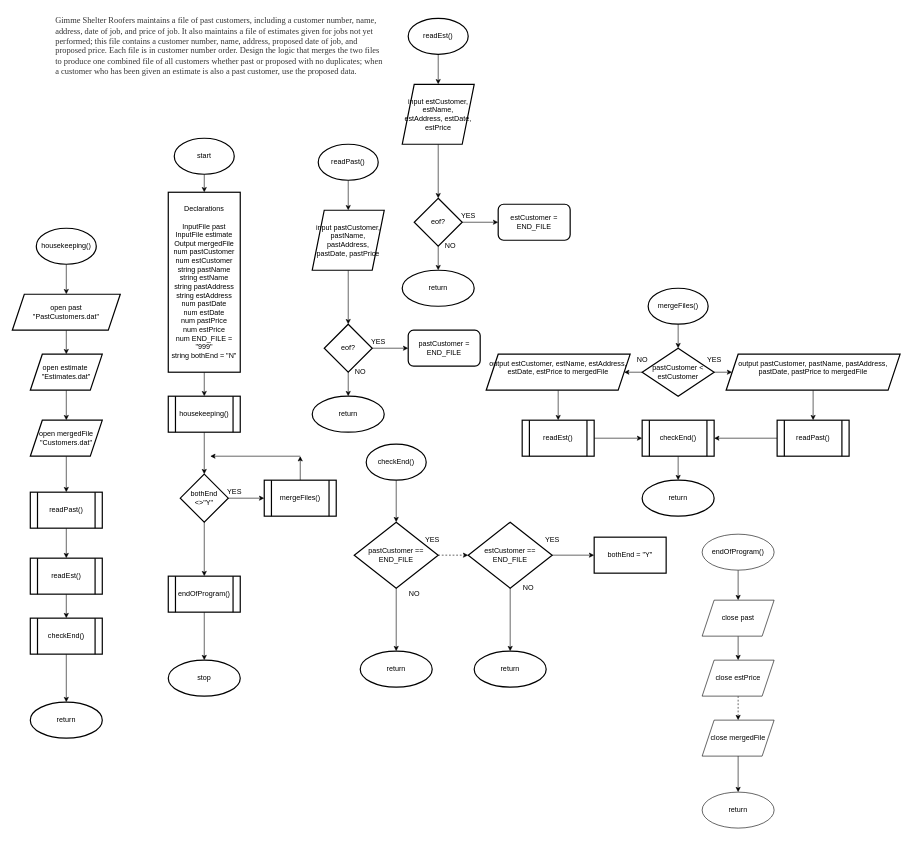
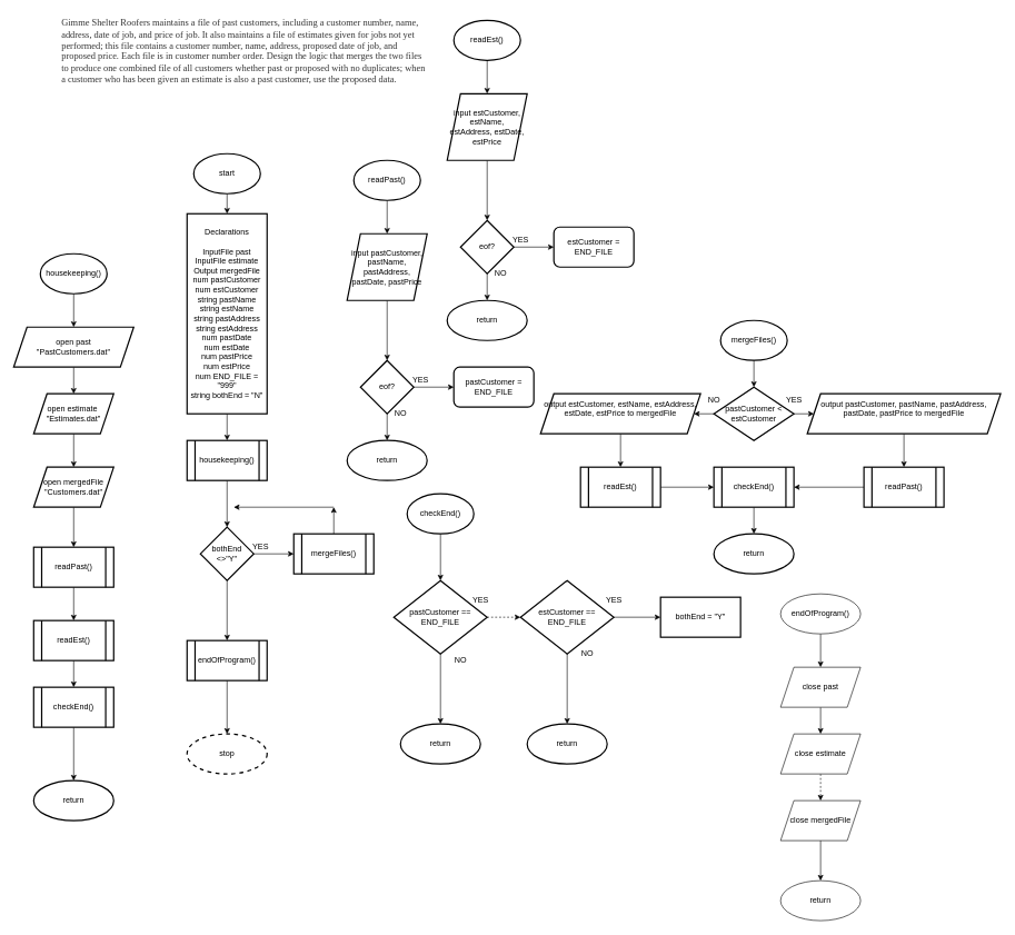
- <mxCell id="18" value="stop" style="ellipse;whiteSpace=wrap;html=1;strokeWidth=2;" vertex="1" parent="1"><mxGeometry x="280" y="1100" width="120" height="60" as="geometry" /></mxCell>
+ <mxCell id="18" value="stop" style="ellipse;whiteSpace=wrap;html=1;strokeWidth=2;dashed=1;" vertex="1" parent="1"><mxGeometry x="280" y="1100" width="120" height="60" as="geometry" /></mxCell>
- <mxCell id="92" value="close estPrice" style="shape=parallelogram;perimeter=parallelogramPerimeter;whiteSpace=wrap;html=1;fixedSize=1;" vertex="1" parent="1"><mxGeometry x="1170" y="1100" width="120" height="60" as="geometry" /></mxCell>
+ <mxCell id="92" value="close estimate" style="shape=parallelogram;perimeter=parallelogramPerimeter;whiteSpace=wrap;html=1;fixedSize=1;" vertex="1" parent="1"><mxGeometry x="1170" y="1100" width="120" height="60" as="geometry" /></mxCell>
